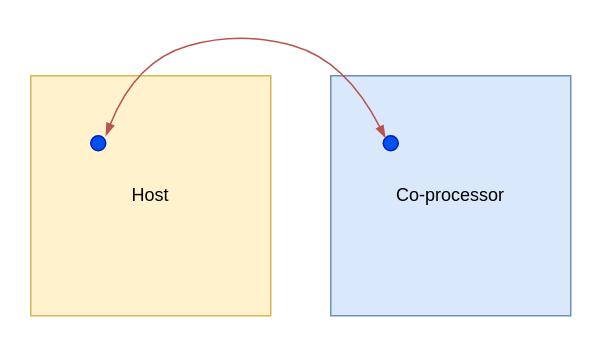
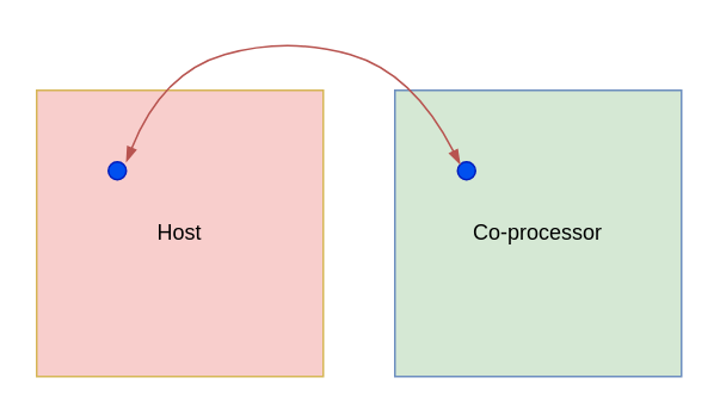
- <mxCell id="2" value="Host" style="rounded=0;whiteSpace=wrap;html=1;fillColor=#fff2cc;strokeColor=#d6b656;" parent="1" vertex="1"><mxGeometry x="20" y="50" width="160" height="160" as="geometry" /></mxCell>
+ <mxCell id="2" value="Host" style="rounded=0;whiteSpace=wrap;html=1;fillColor=#f8cecc;strokeColor=#d6b656;" parent="1" vertex="1"><mxGeometry x="20" y="50" width="160" height="160" as="geometry" /></mxCell>
- <mxCell id="3" value="Co-processor" style="rounded=0;whiteSpace=wrap;html=1;fillColor=#dae8fc;strokeColor=#6c8ebf;" parent="1" vertex="1"><mxGeometry x="220" y="50" width="160" height="160" as="geometry" /></mxCell>
+ <mxCell id="3" value="Co-processor" style="rounded=0;whiteSpace=wrap;html=1;fillColor=#d5e8d4;strokeColor=#6c8ebf;" parent="1" vertex="1"><mxGeometry x="220" y="50" width="160" height="160" as="geometry" /></mxCell>
